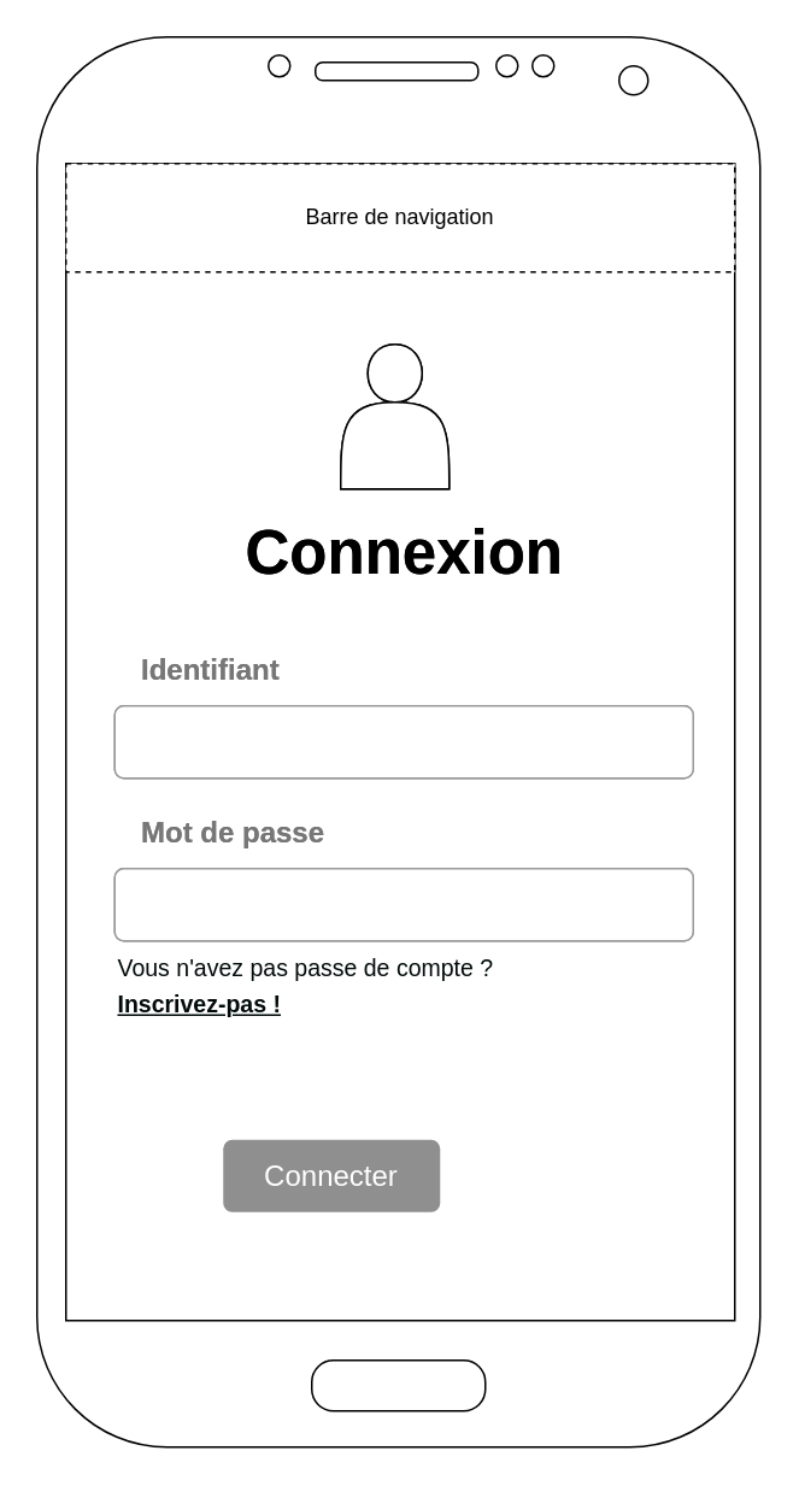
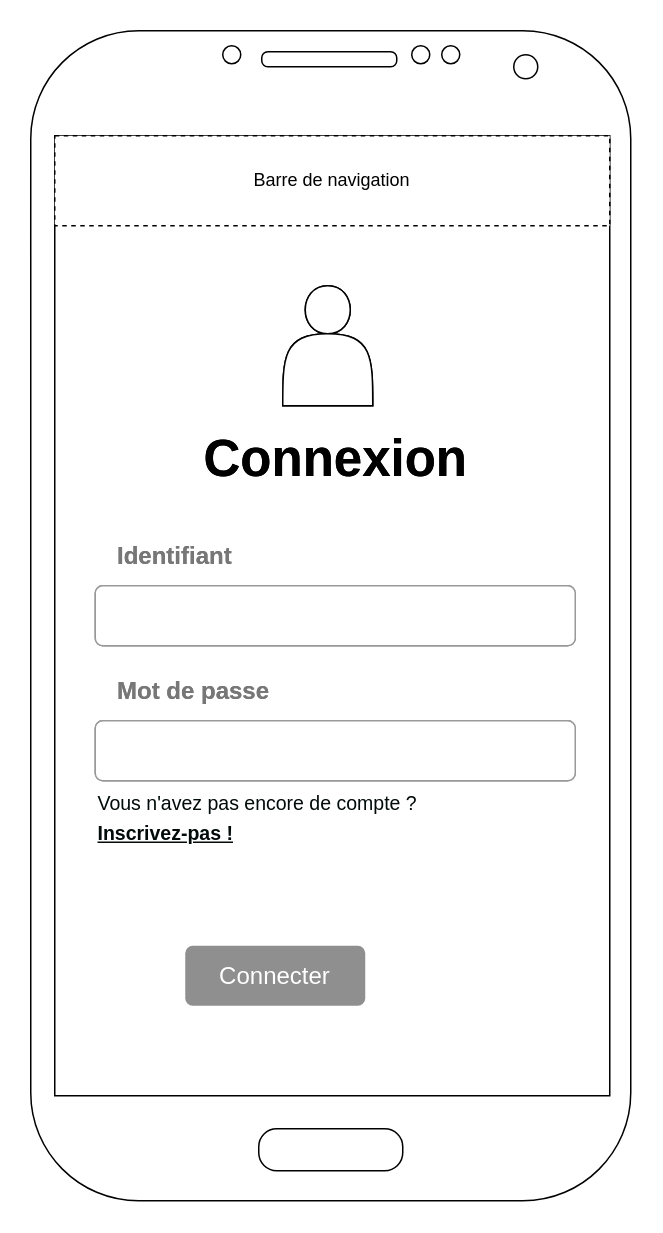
- <mxCell id="17" value="Vous n'avez pas passe de compte ?&amp;nbsp;" style="text;html=1;align=left;verticalAlign=middle;resizable=0;points=[];autosize=1;strokeColor=none;fillColor=none;fontStyle=0;fontColor=#020A0A;fontSize=13;" vertex="1" parent="1"><mxGeometry x="63" y="520" width="240" height="30" as="geometry" /></mxCell>
+ <mxCell id="17" value="Vous n'avez pas encore de compte ?&amp;nbsp;" style="text;html=1;align=left;verticalAlign=middle;resizable=0;points=[];autosize=1;strokeColor=none;fillColor=none;fontStyle=0;fontColor=#020A0A;fontSize=13;" vertex="1" parent="1"><mxGeometry x="63" y="520" width="240" height="30" as="geometry" /></mxCell>
